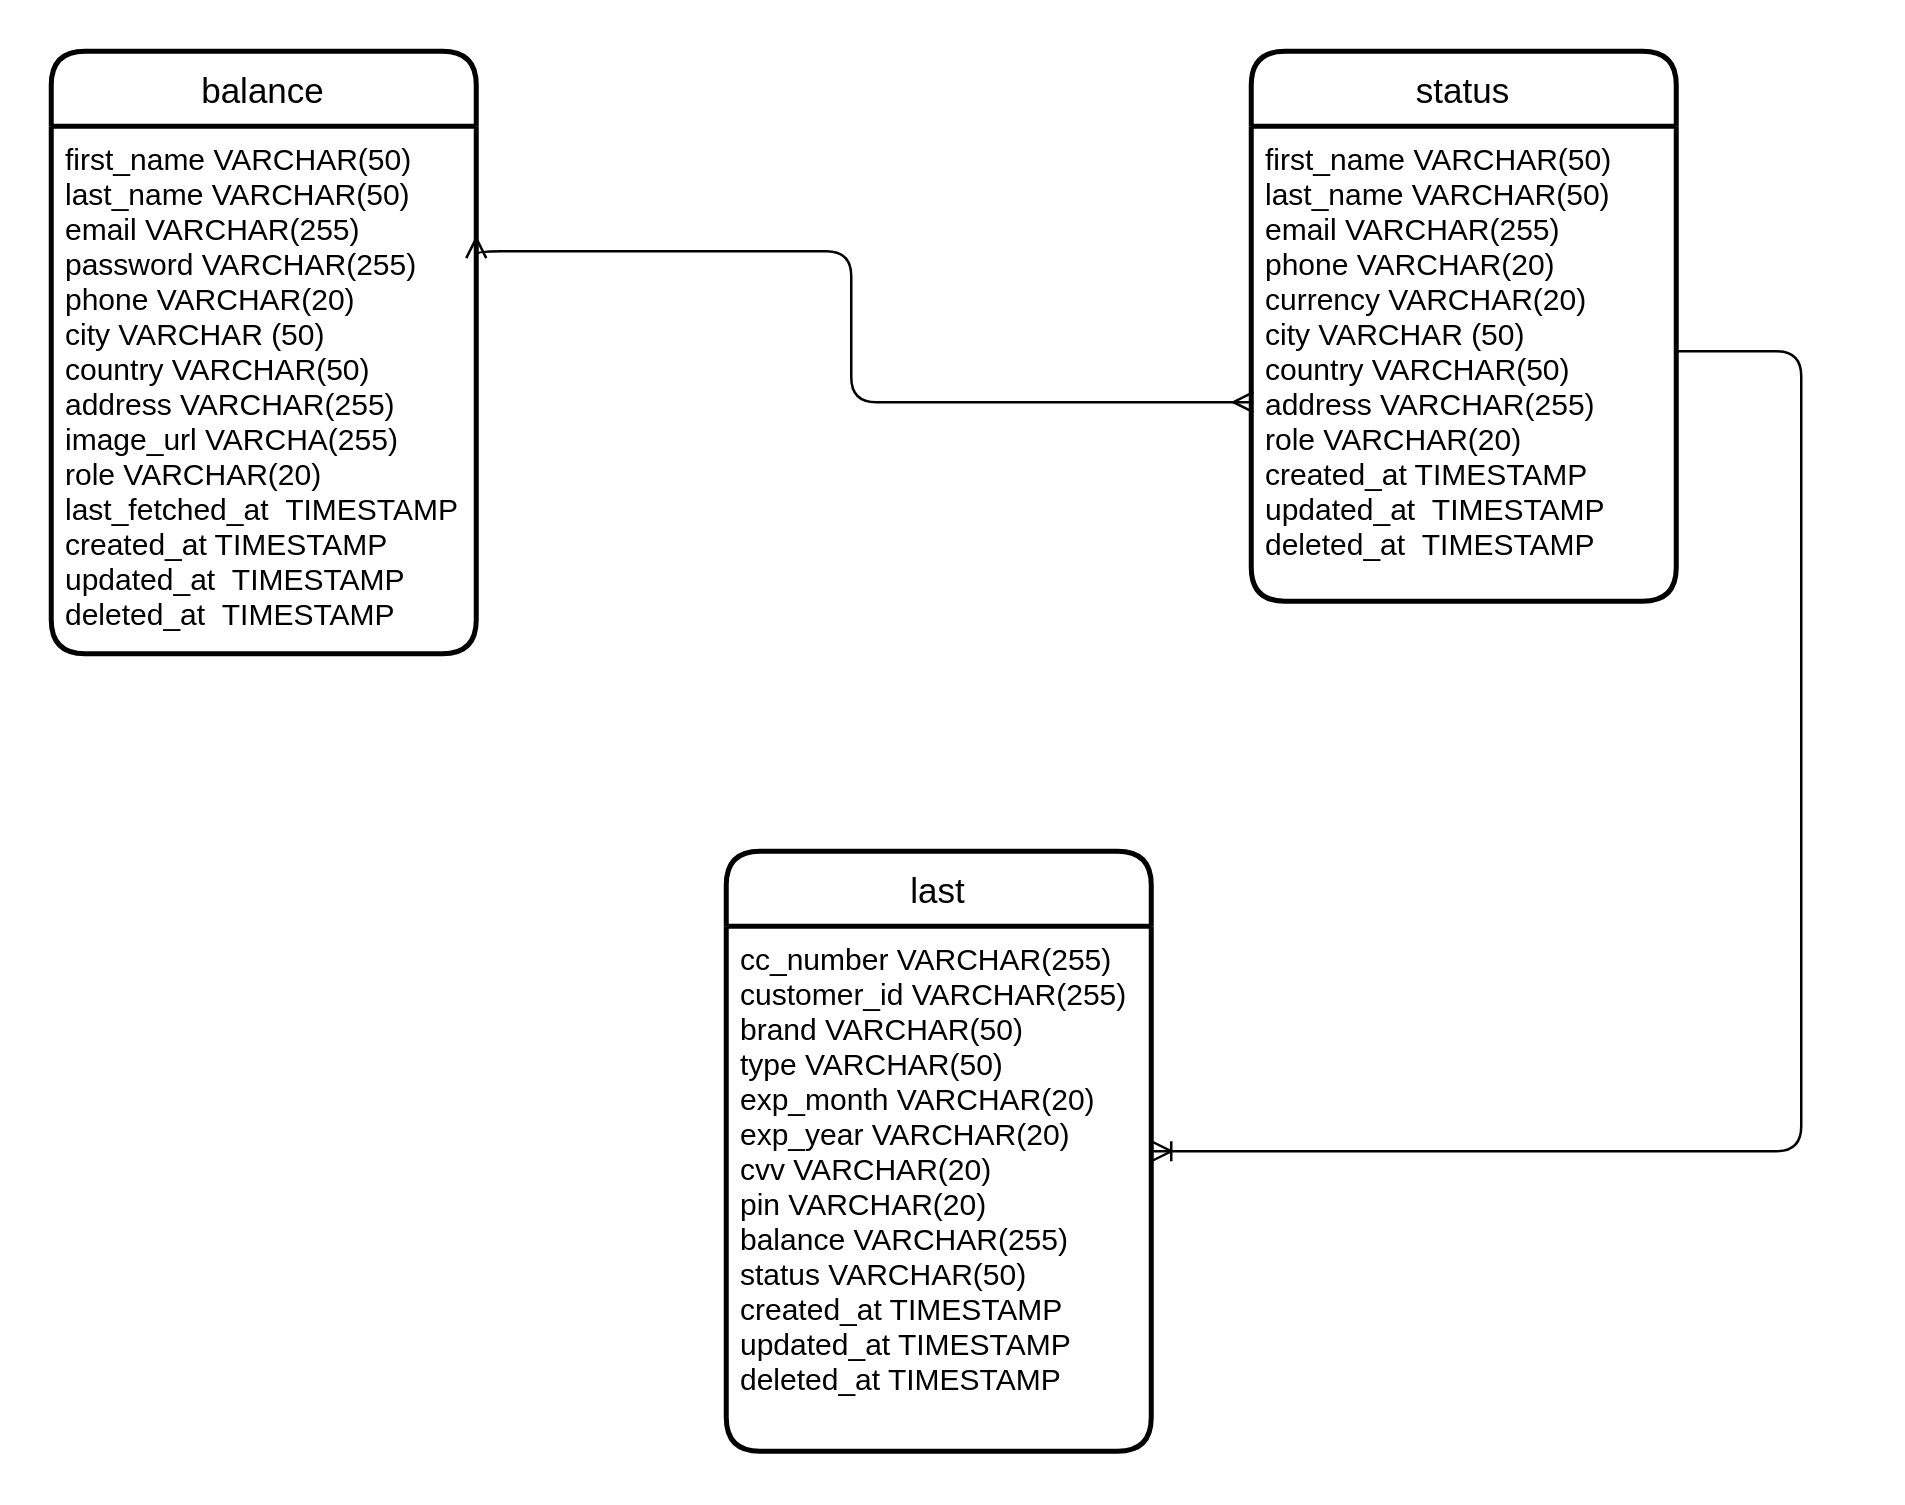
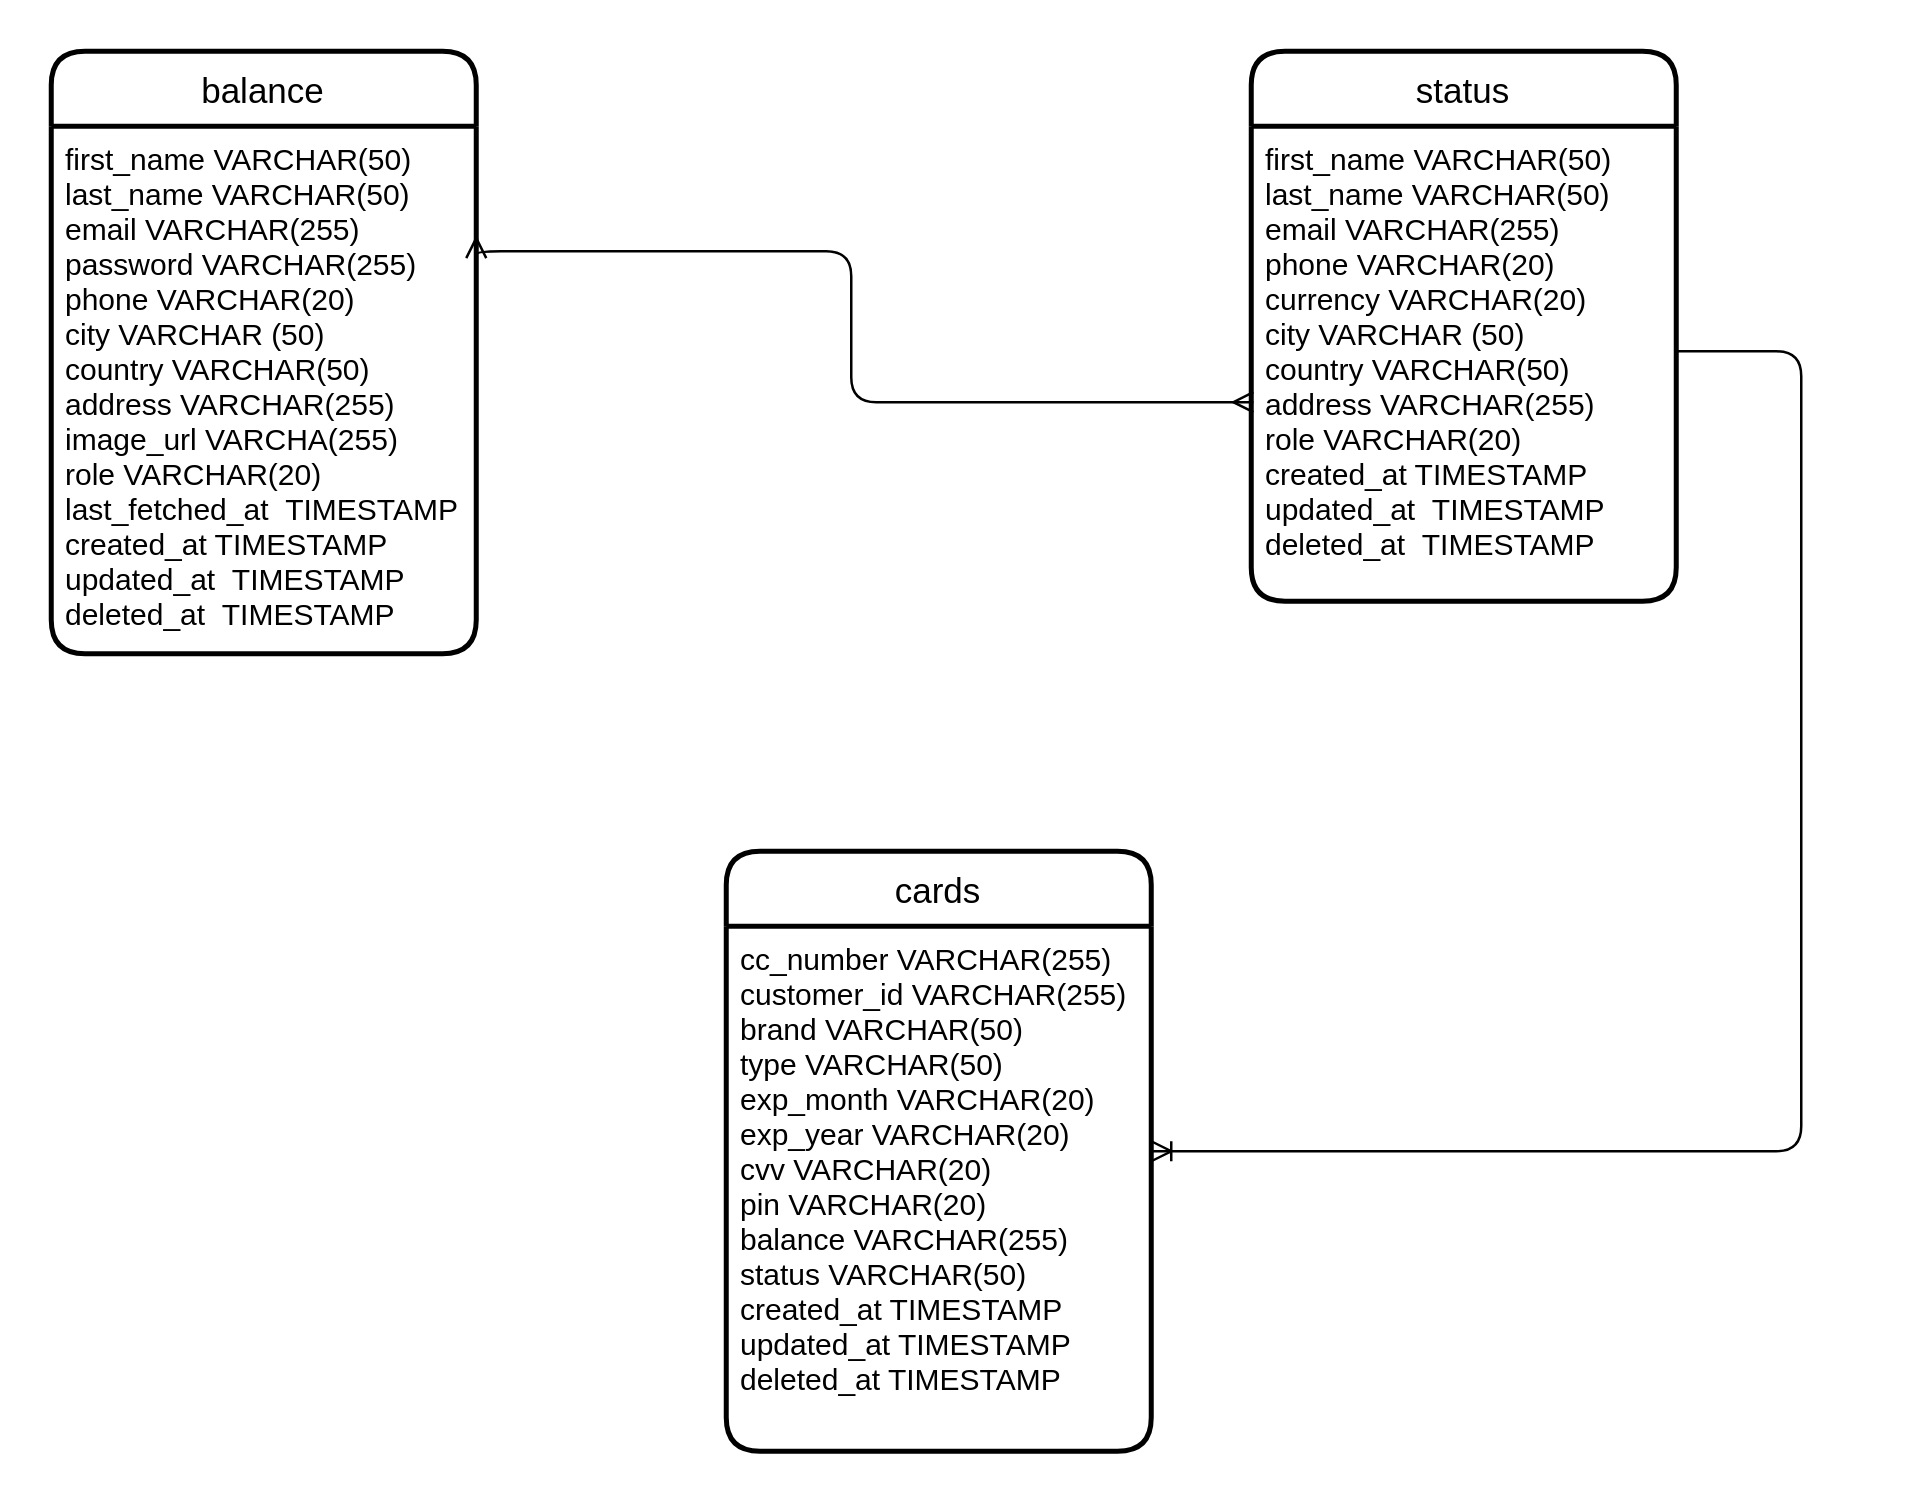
- <mxCell id="6" value="last" style="swimlane;childLayout=stackLayout;horizontal=1;startSize=30;horizontalStack=0;rounded=1;fontSize=14;fontStyle=0;strokeWidth=2;resizeParent=0;resizeLast=1;shadow=0;dashed=0;align=center;" parent="1" vertex="1"><mxGeometry x="290" y="340" width="170" height="240" as="geometry" /></mxCell>
+ <mxCell id="6" value="cards" style="swimlane;childLayout=stackLayout;horizontal=1;startSize=30;horizontalStack=0;rounded=1;fontSize=14;fontStyle=0;strokeWidth=2;resizeParent=0;resizeLast=1;shadow=0;dashed=0;align=center;" parent="1" vertex="1"><mxGeometry x="290" y="340" width="170" height="240" as="geometry" /></mxCell>
